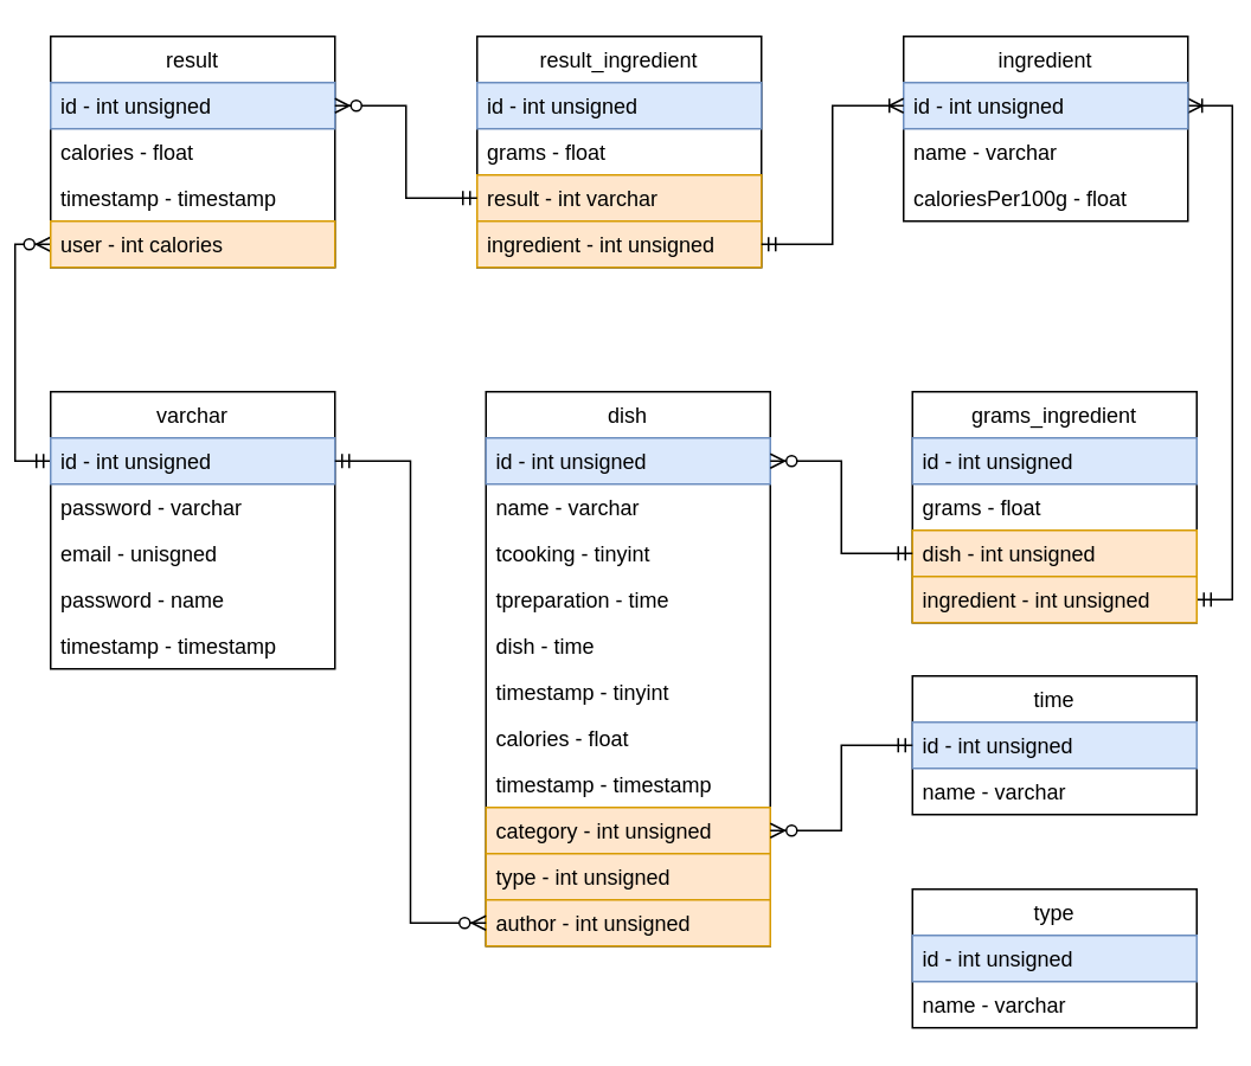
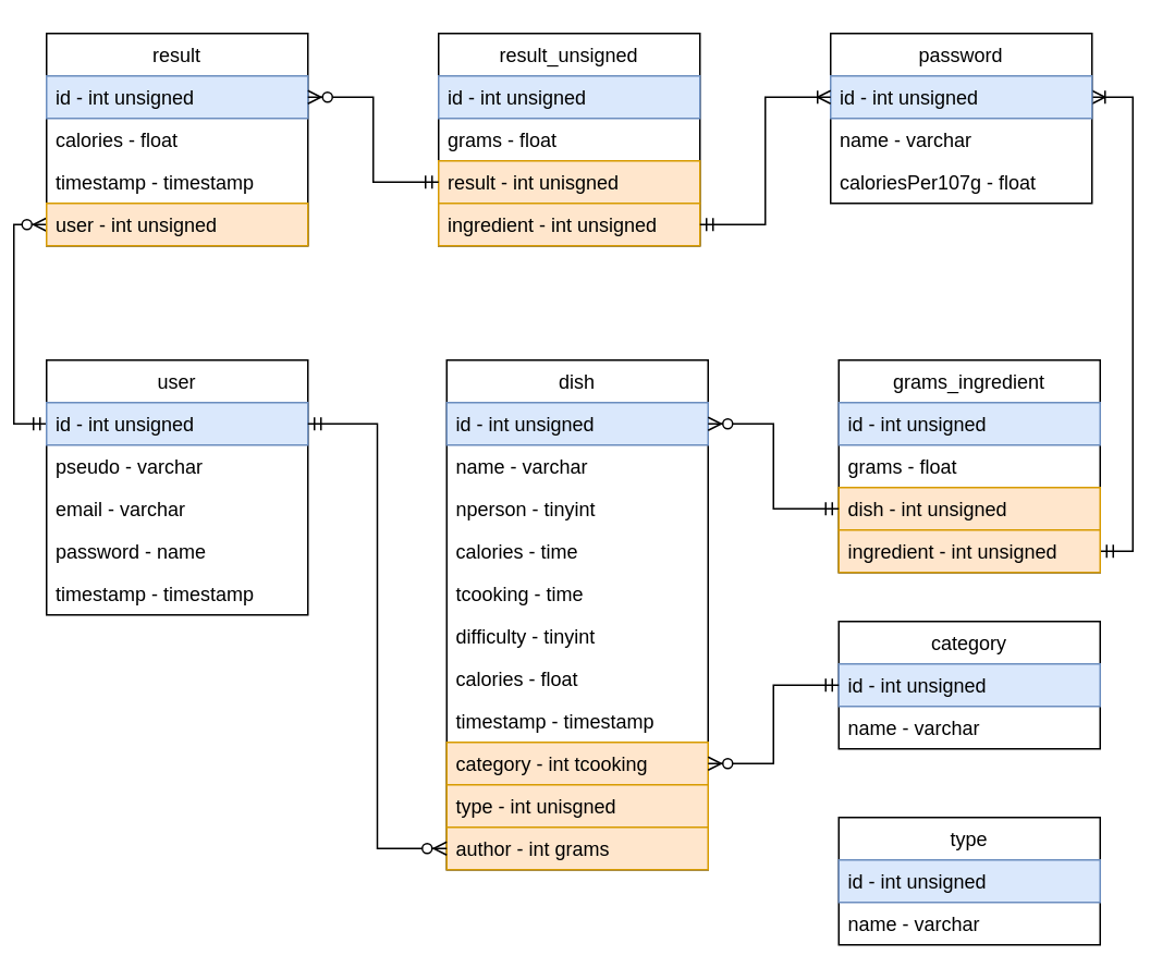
- <mxCell id="2" value="result_ingredient" style="swimlane;fontStyle=0;childLayout=stackLayout;horizontal=1;startSize=26;fillColor=none;horizontalStack=0;resizeParent=1;resizeParentMax=0;resizeLast=0;collapsible=1;marginBottom=0;" parent="1" vertex="1"><mxGeometry x="260" width="160" height="130" as="geometry" y="20" /></mxCell>
+ <mxCell id="2" value="result_unsigned" style="swimlane;fontStyle=0;childLayout=stackLayout;horizontal=1;startSize=26;fillColor=none;horizontalStack=0;resizeParent=1;resizeParentMax=0;resizeLast=0;collapsible=1;marginBottom=0;" parent="1" vertex="1"><mxGeometry x="260" width="160" height="130" as="geometry" y="20" /></mxCell>
- <mxCell id="14" value="ingredient" style="swimlane;fontStyle=0;childLayout=stackLayout;horizontal=1;startSize=26;fillColor=none;horizontalStack=0;resizeParent=1;resizeParentMax=0;resizeLast=0;collapsible=1;marginBottom=0;" parent="1" vertex="1"><mxGeometry x="500" width="160" height="104" as="geometry" y="20" /></mxCell>
+ <mxCell id="14" value="password" style="swimlane;fontStyle=0;childLayout=stackLayout;horizontal=1;startSize=26;fillColor=none;horizontalStack=0;resizeParent=1;resizeParentMax=0;resizeLast=0;collapsible=1;marginBottom=0;" parent="1" vertex="1"><mxGeometry x="500" width="160" height="104" as="geometry" y="20" /></mxCell>
- <mxCell id="5" value="result - int varchar" style="text;strokeColor=#d79b00;fillColor=#ffe6cc;align=left;verticalAlign=top;spacingLeft=4;spacingRight=4;overflow=hidden;rotatable=0;points=[[0,0.5],[1,0.5]];portConstraint=eastwest;" parent="2" vertex="1"><mxGeometry y="78" width="160" height="26" as="geometry" /></mxCell>
+ <mxCell id="5" value="result - int unisgned" style="text;strokeColor=#d79b00;fillColor=#ffe6cc;align=left;verticalAlign=top;spacingLeft=4;spacingRight=4;overflow=hidden;rotatable=0;points=[[0,0.5],[1,0.5]];portConstraint=eastwest;" parent="2" vertex="1"><mxGeometry y="78" width="160" height="26" as="geometry" /></mxCell>
- <mxCell id="17" value="caloriesPer100g - float" style="text;strokeColor=none;fillColor=none;align=left;verticalAlign=top;spacingLeft=4;spacingRight=4;overflow=hidden;rotatable=0;points=[[0,0.5],[1,0.5]];portConstraint=eastwest;" parent="14" vertex="1"><mxGeometry y="78" width="160" height="26" as="geometry" /></mxCell>
+ <mxCell id="17" value="caloriesPer107g - float" style="text;strokeColor=none;fillColor=none;align=left;verticalAlign=top;spacingLeft=4;spacingRight=4;overflow=hidden;rotatable=0;points=[[0,0.5],[1,0.5]];portConstraint=eastwest;" parent="14" vertex="1"><mxGeometry y="78" width="160" height="26" as="geometry" /></mxCell>
- <mxCell id="12" value="user - int calories" style="text;strokeColor=#d79b00;fillColor=#ffe6cc;align=left;verticalAlign=top;spacingLeft=4;spacingRight=4;overflow=hidden;rotatable=0;points=[[0,0.5],[1,0.5]];portConstraint=eastwest;" parent="8" vertex="1"><mxGeometry y="104" width="160" height="26" as="geometry" /></mxCell>
+ <mxCell id="12" value="user - int unsigned" style="text;strokeColor=#d79b00;fillColor=#ffe6cc;align=left;verticalAlign=top;spacingLeft=4;spacingRight=4;overflow=hidden;rotatable=0;points=[[0,0.5],[1,0.5]];portConstraint=eastwest;" parent="8" vertex="1"><mxGeometry y="104" width="160" height="26" as="geometry" /></mxCell>
- <mxCell id="20" value="varchar" style="swimlane;fontStyle=0;childLayout=stackLayout;horizontal=1;startSize=26;fillColor=none;horizontalStack=0;resizeParent=1;resizeParentMax=0;resizeLast=0;collapsible=1;marginBottom=0;" parent="1" vertex="1"><mxGeometry x="20" y="220" width="160" height="156" as="geometry" /></mxCell>
+ <mxCell id="20" value="user" style="swimlane;fontStyle=0;childLayout=stackLayout;horizontal=1;startSize=26;fillColor=none;horizontalStack=0;resizeParent=1;resizeParentMax=0;resizeLast=0;collapsible=1;marginBottom=0;" parent="1" vertex="1"><mxGeometry x="20" y="220" width="160" height="156" as="geometry" /></mxCell>
- <mxCell id="22" value="password - varchar" style="text;strokeColor=none;fillColor=none;align=left;verticalAlign=top;spacingLeft=4;spacingRight=4;overflow=hidden;rotatable=0;points=[[0,0.5],[1,0.5]];portConstraint=eastwest;" parent="20" vertex="1"><mxGeometry y="52" width="160" height="26" as="geometry" /></mxCell>
+ <mxCell id="22" value="pseudo - varchar" style="text;strokeColor=none;fillColor=none;align=left;verticalAlign=top;spacingLeft=4;spacingRight=4;overflow=hidden;rotatable=0;points=[[0,0.5],[1,0.5]];portConstraint=eastwest;" parent="20" vertex="1"><mxGeometry y="52" width="160" height="26" as="geometry" /></mxCell>
- <mxCell id="23" value="email - unisgned" style="text;strokeColor=none;fillColor=none;align=left;verticalAlign=top;spacingLeft=4;spacingRight=4;overflow=hidden;rotatable=0;points=[[0,0.5],[1,0.5]];portConstraint=eastwest;" parent="20" vertex="1"><mxGeometry y="78" width="160" height="26" as="geometry" /></mxCell>
+ <mxCell id="23" value="email - varchar" style="text;strokeColor=none;fillColor=none;align=left;verticalAlign=top;spacingLeft=4;spacingRight=4;overflow=hidden;rotatable=0;points=[[0,0.5],[1,0.5]];portConstraint=eastwest;" parent="20" vertex="1"><mxGeometry y="78" width="160" height="26" as="geometry" /></mxCell>
- <mxCell id="29" value="tcooking - tinyint" style="text;strokeColor=none;fillColor=none;align=left;verticalAlign=top;spacingLeft=4;spacingRight=4;overflow=hidden;rotatable=0;points=[[0,0.5],[1,0.5]];portConstraint=eastwest;" parent="26" vertex="1"><mxGeometry y="78" width="160" height="26" as="geometry" /></mxCell>
+ <mxCell id="29" value="nperson - tinyint" style="text;strokeColor=none;fillColor=none;align=left;verticalAlign=top;spacingLeft=4;spacingRight=4;overflow=hidden;rotatable=0;points=[[0,0.5],[1,0.5]];portConstraint=eastwest;" parent="26" vertex="1"><mxGeometry y="78" width="160" height="26" as="geometry" /></mxCell>
- <mxCell id="30" value="tpreparation - time" style="text;strokeColor=none;fillColor=none;align=left;verticalAlign=top;spacingLeft=4;spacingRight=4;overflow=hidden;rotatable=0;points=[[0,0.5],[1,0.5]];portConstraint=eastwest;" parent="26" vertex="1"><mxGeometry y="104" width="160" height="26" as="geometry" /></mxCell>
+ <mxCell id="30" value="calories - time" style="text;strokeColor=none;fillColor=none;align=left;verticalAlign=top;spacingLeft=4;spacingRight=4;overflow=hidden;rotatable=0;points=[[0,0.5],[1,0.5]];portConstraint=eastwest;" parent="26" vertex="1"><mxGeometry y="104" width="160" height="26" as="geometry" /></mxCell>
- <mxCell id="31" value="dish - time" style="text;strokeColor=none;fillColor=none;align=left;verticalAlign=top;spacingLeft=4;spacingRight=4;overflow=hidden;rotatable=0;points=[[0,0.5],[1,0.5]];portConstraint=eastwest;" parent="26" vertex="1"><mxGeometry y="130" width="160" height="26" as="geometry" /></mxCell>
+ <mxCell id="31" value="tcooking - time" style="text;strokeColor=none;fillColor=none;align=left;verticalAlign=top;spacingLeft=4;spacingRight=4;overflow=hidden;rotatable=0;points=[[0,0.5],[1,0.5]];portConstraint=eastwest;" parent="26" vertex="1"><mxGeometry y="130" width="160" height="26" as="geometry" /></mxCell>
- <mxCell id="32" value="timestamp - tinyint" style="text;strokeColor=none;fillColor=none;align=left;verticalAlign=top;spacingLeft=4;spacingRight=4;overflow=hidden;rotatable=0;points=[[0,0.5],[1,0.5]];portConstraint=eastwest;" parent="26" vertex="1"><mxGeometry y="156" width="160" height="26" as="geometry" /></mxCell>
+ <mxCell id="32" value="difficulty - tinyint" style="text;strokeColor=none;fillColor=none;align=left;verticalAlign=top;spacingLeft=4;spacingRight=4;overflow=hidden;rotatable=0;points=[[0,0.5],[1,0.5]];portConstraint=eastwest;" parent="26" vertex="1"><mxGeometry y="156" width="160" height="26" as="geometry" /></mxCell>
- <mxCell id="44" value="time" style="swimlane;fontStyle=0;childLayout=stackLayout;horizontal=1;startSize=26;fillColor=none;horizontalStack=0;resizeParent=1;resizeParentMax=0;resizeLast=0;collapsible=1;marginBottom=0;" parent="1" vertex="1"><mxGeometry x="505" y="380" width="160" height="78" as="geometry" /></mxCell>
+ <mxCell id="44" value="category" style="swimlane;fontStyle=0;childLayout=stackLayout;horizontal=1;startSize=26;fillColor=none;horizontalStack=0;resizeParent=1;resizeParentMax=0;resizeLast=0;collapsible=1;marginBottom=0;" parent="1" vertex="1"><mxGeometry x="505" y="380" width="160" height="78" as="geometry" /></mxCell>
- <mxCell id="35" value="category - int unsigned" style="text;strokeColor=#d79b00;fillColor=#ffe6cc;align=left;verticalAlign=top;spacingLeft=4;spacingRight=4;overflow=hidden;rotatable=0;points=[[0,0.5],[1,0.5]];portConstraint=eastwest;" parent="26" vertex="1"><mxGeometry y="234" width="160" height="26" as="geometry" /></mxCell>
+ <mxCell id="35" value="category - int tcooking" style="text;strokeColor=#d79b00;fillColor=#ffe6cc;align=left;verticalAlign=top;spacingLeft=4;spacingRight=4;overflow=hidden;rotatable=0;points=[[0,0.5],[1,0.5]];portConstraint=eastwest;" parent="26" vertex="1"><mxGeometry y="234" width="160" height="26" as="geometry" /></mxCell>
- <mxCell id="36" value="type - int unsigned" style="text;strokeColor=#d79b00;fillColor=#ffe6cc;align=left;verticalAlign=top;spacingLeft=4;spacingRight=4;overflow=hidden;rotatable=0;points=[[0,0.5],[1,0.5]];portConstraint=eastwest;" parent="26" vertex="1"><mxGeometry y="260" width="160" height="26" as="geometry" /></mxCell>
+ <mxCell id="36" value="type - int unisgned" style="text;strokeColor=#d79b00;fillColor=#ffe6cc;align=left;verticalAlign=top;spacingLeft=4;spacingRight=4;overflow=hidden;rotatable=0;points=[[0,0.5],[1,0.5]];portConstraint=eastwest;" parent="26" vertex="1"><mxGeometry y="260" width="160" height="26" as="geometry" /></mxCell>
- <mxCell id="37" value="author - int unsigned" style="text;strokeColor=#d79b00;fillColor=#ffe6cc;align=left;verticalAlign=top;spacingLeft=4;spacingRight=4;overflow=hidden;rotatable=0;points=[[0,0.5],[1,0.5]];portConstraint=eastwest;" parent="26" vertex="1"><mxGeometry y="286" width="160" height="26" as="geometry" /></mxCell>
+ <mxCell id="37" value="author - int grams" style="text;strokeColor=#d79b00;fillColor=#ffe6cc;align=left;verticalAlign=top;spacingLeft=4;spacingRight=4;overflow=hidden;rotatable=0;points=[[0,0.5],[1,0.5]];portConstraint=eastwest;" parent="26" vertex="1"><mxGeometry y="286" width="160" height="26" as="geometry" /></mxCell>
